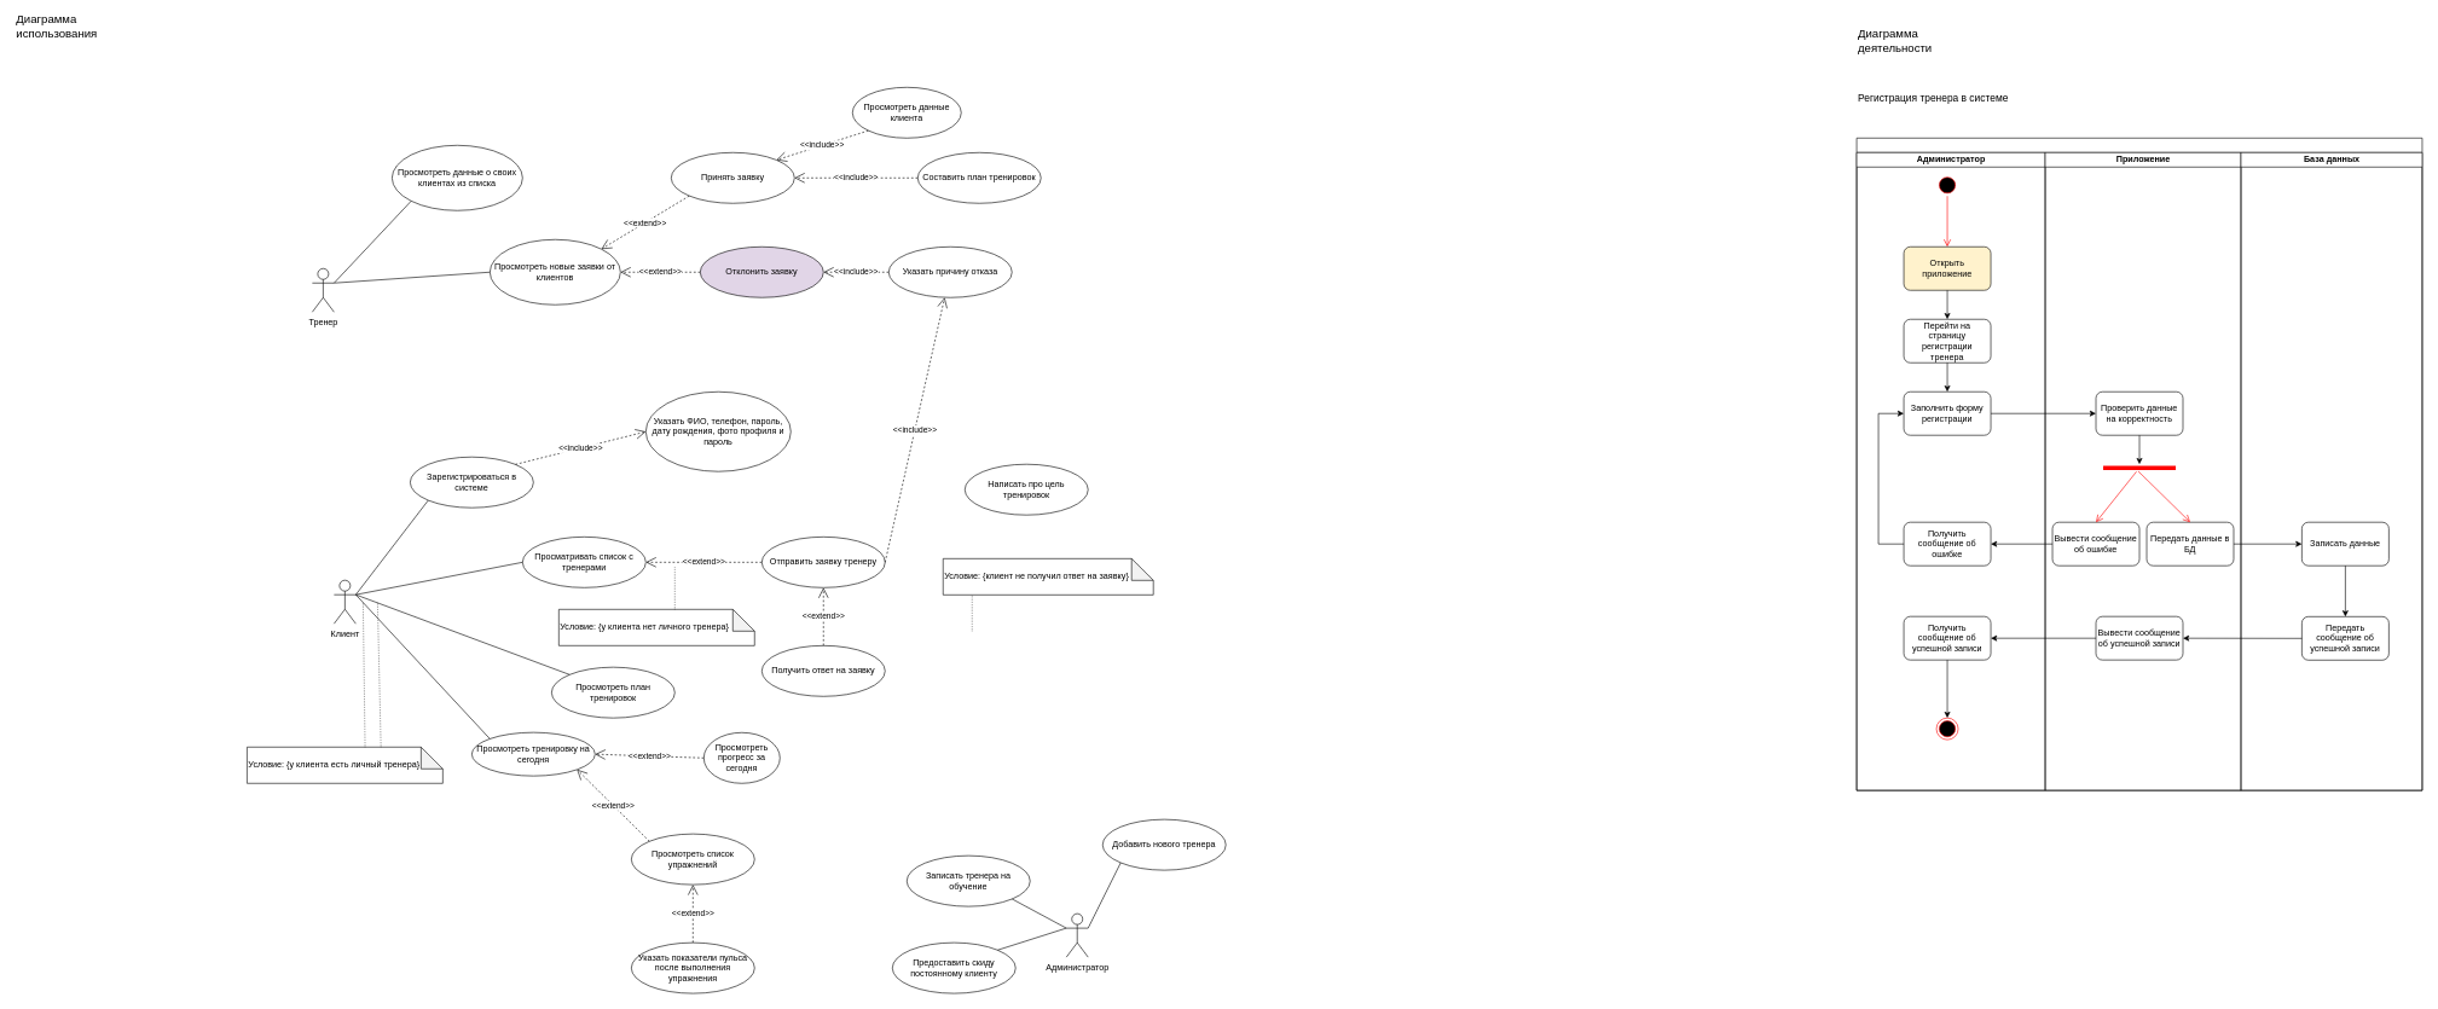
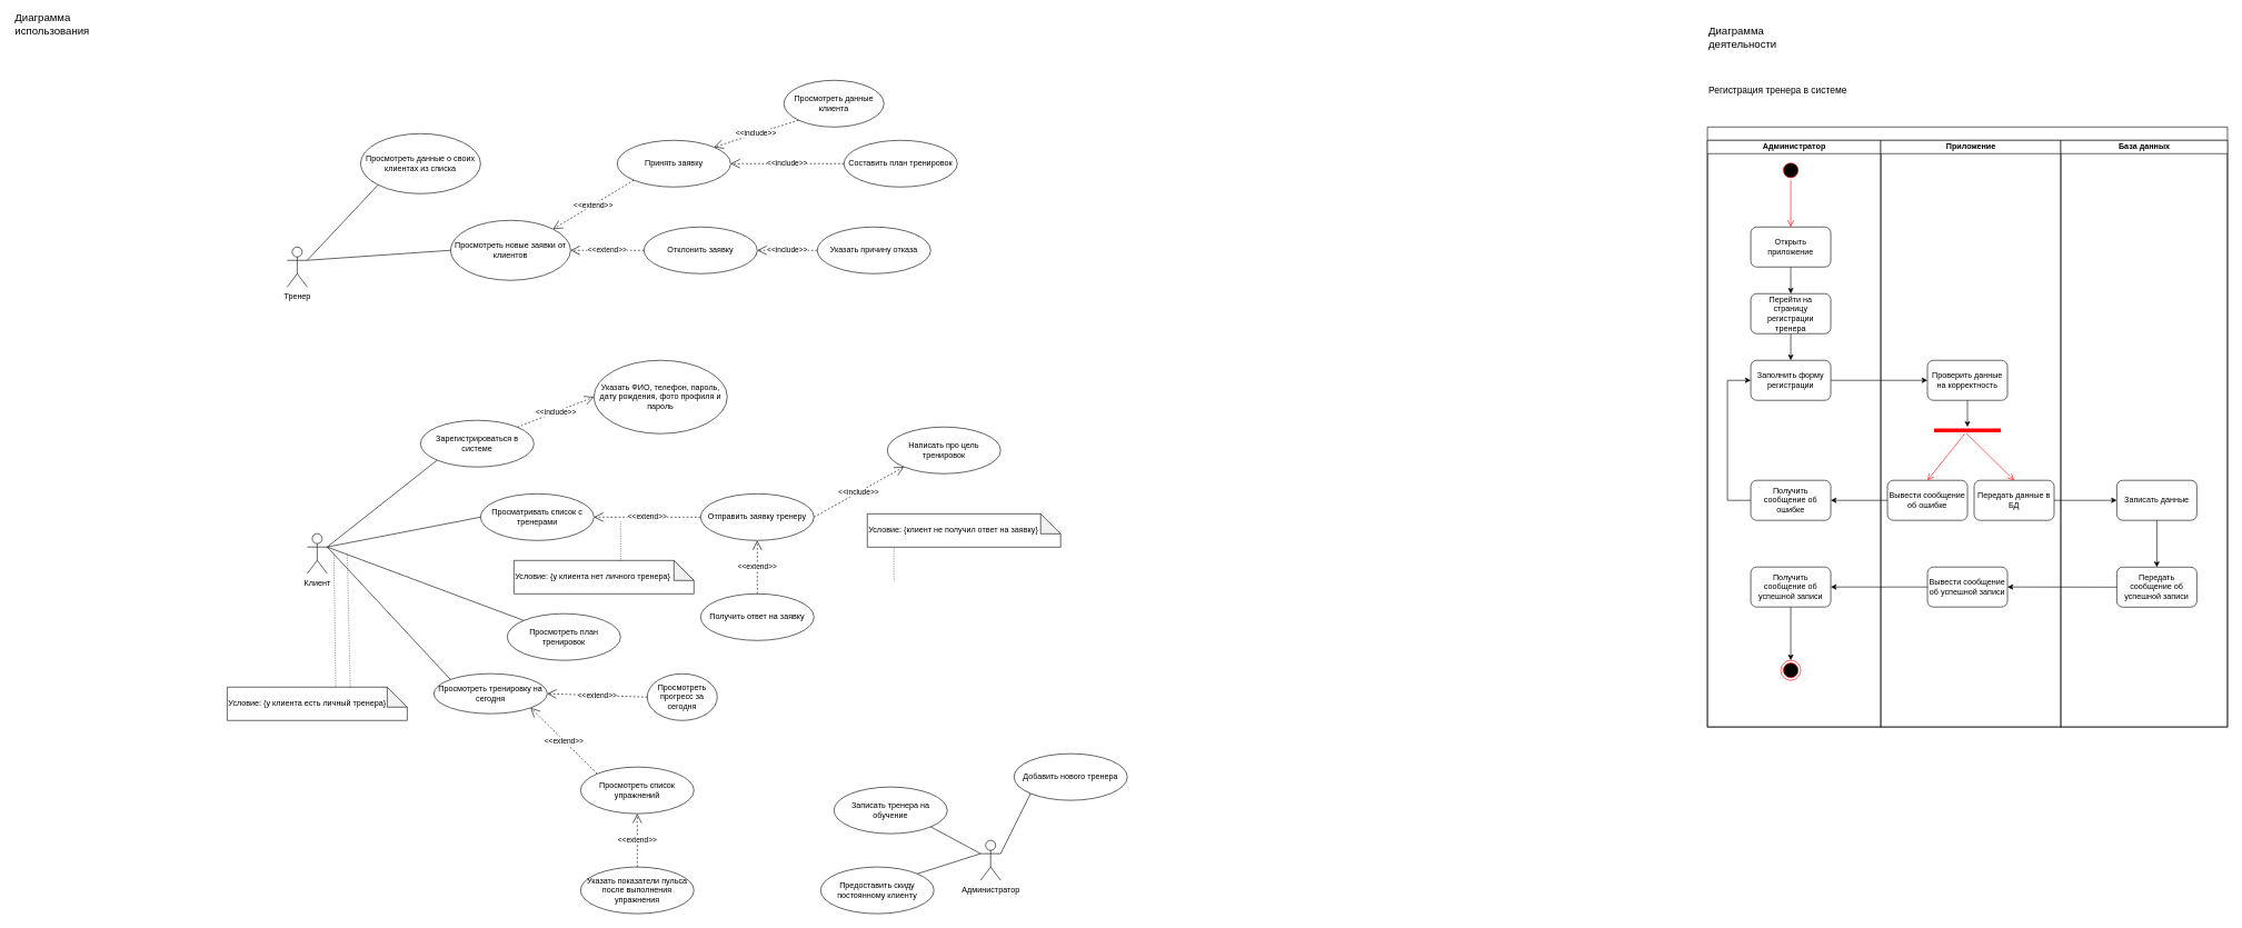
- <mxCell id="60" value="Открыть приложение" style="rounded=1;whiteSpace=wrap;html=1;fillColor=#fff2cc;" parent="57" vertex="1"><mxGeometry x="65" y="130" width="120" height="60" as="geometry" /></mxCell>
+ <mxCell id="60" value="Открыть приложение" style="rounded=1;whiteSpace=wrap;html=1;" parent="57" vertex="1"><mxGeometry x="65" y="130" width="120" height="60" as="geometry" /></mxCell>
- <mxCell id="37" value="Отклонить заявку" style="ellipse;whiteSpace=wrap;html=1;fillColor=#e1d5e7;" parent="1" vertex="1"><mxGeometry x="965" y="340" width="170" height="70" as="geometry" /></mxCell>
+ <mxCell id="37" value="Отклонить заявку" style="ellipse;whiteSpace=wrap;html=1;" parent="1" vertex="1"><mxGeometry x="965" y="340" width="170" height="70" as="geometry" /></mxCell>
- <mxCell id="12" value="&amp;lt;&amp;lt;include&amp;gt;&amp;gt;" style="endArrow=open;endSize=12;dashed=1;html=1;rounded=0;exitX=1;exitY=0.5;exitDx=0;exitDy=0;" parent="1" source="10" target="40" edge="1"><mxGeometry width="160" relative="1" as="geometry"><mxPoint x="1180" y="775.21" as="sourcePoint" /><mxPoint x="1334.989" y="709.997" as="targetPoint" /></mxGeometry></mxCell>
+ <mxCell id="12" value="&amp;lt;&amp;lt;include&amp;gt;&amp;gt;" style="endArrow=open;endSize=12;dashed=1;html=1;rounded=0;entryX=0;entryY=1;entryDx=0;entryDy=0;exitX=1;exitY=0.5;exitDx=0;exitDy=0;" parent="1" source="10" target="11" edge="1"><mxGeometry width="160" relative="1" as="geometry"><mxPoint x="1180" y="775.21" as="sourcePoint" /><mxPoint x="1334.989" y="709.997" as="targetPoint" /></mxGeometry></mxCell>
- <mxCell id="4" value="Зарегистрироваться в системе" style="ellipse;whiteSpace=wrap;html=1;" parent="1" vertex="1"><mxGeometry x="565" y="630" width="170" height="70" as="geometry" /></mxCell>
+ <mxCell id="4" value="Зарегистрироваться в системе" style="ellipse;whiteSpace=wrap;html=1;" parent="1" vertex="1"><mxGeometry x="630" y="630" width="170" height="70" as="geometry" /></mxCell>
